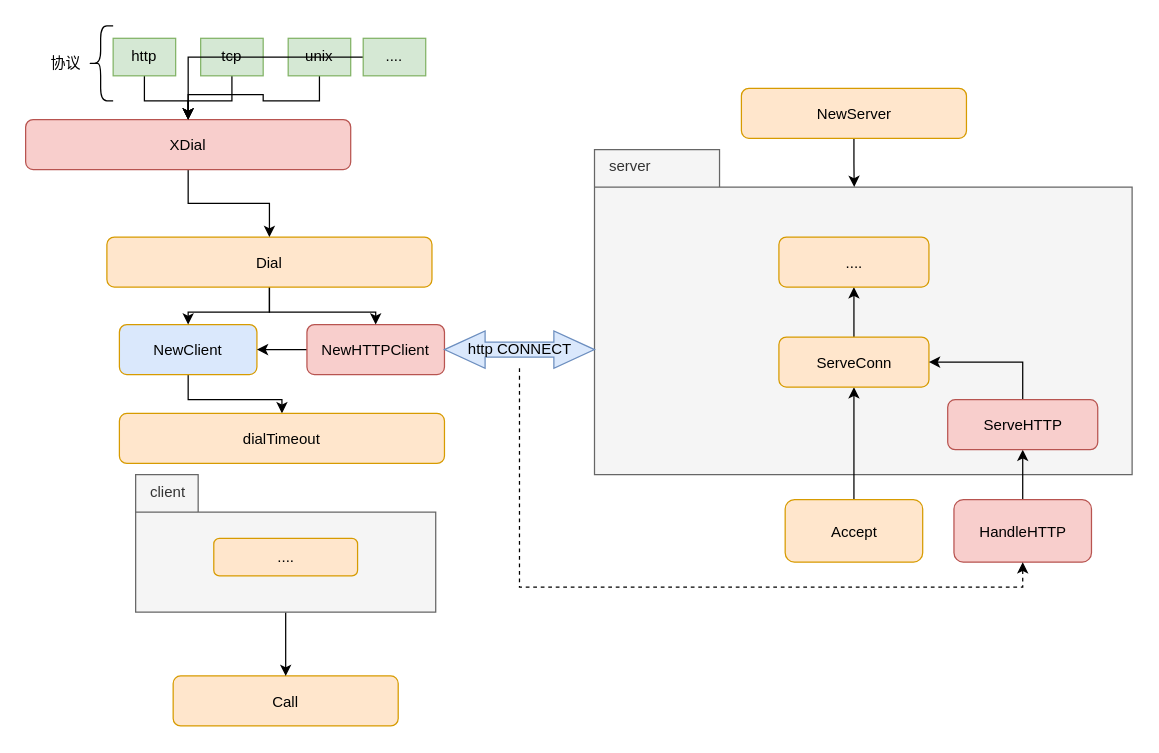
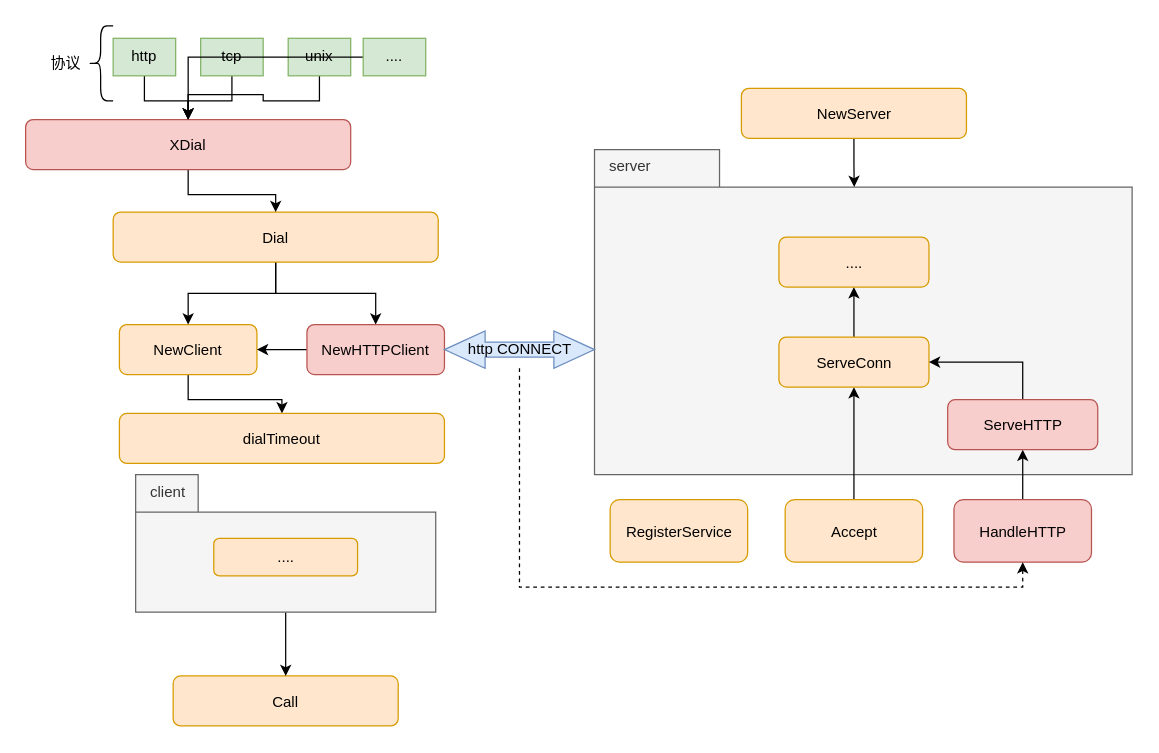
- <mxCell id="23" value="&lt;p style=&quot;margin: 0px; font-variant-numeric: normal; font-variant-east-asian: normal; font-stretch: normal; line-height: normal; text-align: start;&quot; class=&quot;p1&quot;&gt;Dial&lt;/p&gt;" style="rounded=1;whiteSpace=wrap;html=1;fillColor=#ffe6cc;strokeColor=#d79b00;" vertex="1" parent="1"><mxGeometry x="85" y="189" width="260" height="40" as="geometry" /></mxCell>
+ <mxCell id="23" value="&lt;p style=&quot;margin: 0px; font-variant-numeric: normal; font-variant-east-asian: normal; font-stretch: normal; line-height: normal; text-align: start;&quot; class=&quot;p1&quot;&gt;Dial&lt;/p&gt;" style="rounded=1;whiteSpace=wrap;html=1;fillColor=#ffe6cc;strokeColor=#d79b00;" vertex="1" parent="1"><mxGeometry x="90" y="169" width="260" height="40" as="geometry" /></mxCell>
- <mxCell id="17" value="&lt;p style=&quot;margin: 0px; font-variant-numeric: normal; font-variant-east-asian: normal; font-stretch: normal; line-height: normal; text-align: start;&quot; class=&quot;p1&quot;&gt;NewClient&lt;/p&gt;" style="rounded=1;whiteSpace=wrap;html=1;fillColor=#dae8fc;strokeColor=#d79b00;" vertex="1" parent="1"><mxGeometry x="95" y="259" width="110" height="40" as="geometry" /></mxCell>
+ <mxCell id="17" value="&lt;p style=&quot;margin: 0px; font-variant-numeric: normal; font-variant-east-asian: normal; font-stretch: normal; line-height: normal; text-align: start;&quot; class=&quot;p1&quot;&gt;NewClient&lt;/p&gt;" style="rounded=1;whiteSpace=wrap;html=1;fillColor=#ffe6cc;strokeColor=#d79b00;" vertex="1" parent="1"><mxGeometry x="95" y="259" width="110" height="40" as="geometry" /></mxCell>
+ <mxCell id="5" value="&lt;p style=&quot;margin: 0px; font-variant-numeric: normal; font-variant-east-asian: normal; font-stretch: normal; line-height: normal; text-align: start;&quot; class=&quot;p1&quot;&gt;RegisterService&lt;/p&gt;" style="rounded=1;whiteSpace=wrap;html=1;fillColor=#ffe6cc;strokeColor=#d79b00;" vertex="1" parent="1"><mxGeometry x="487.5" y="399" width="110" height="50" as="geometry" /></mxCell>
